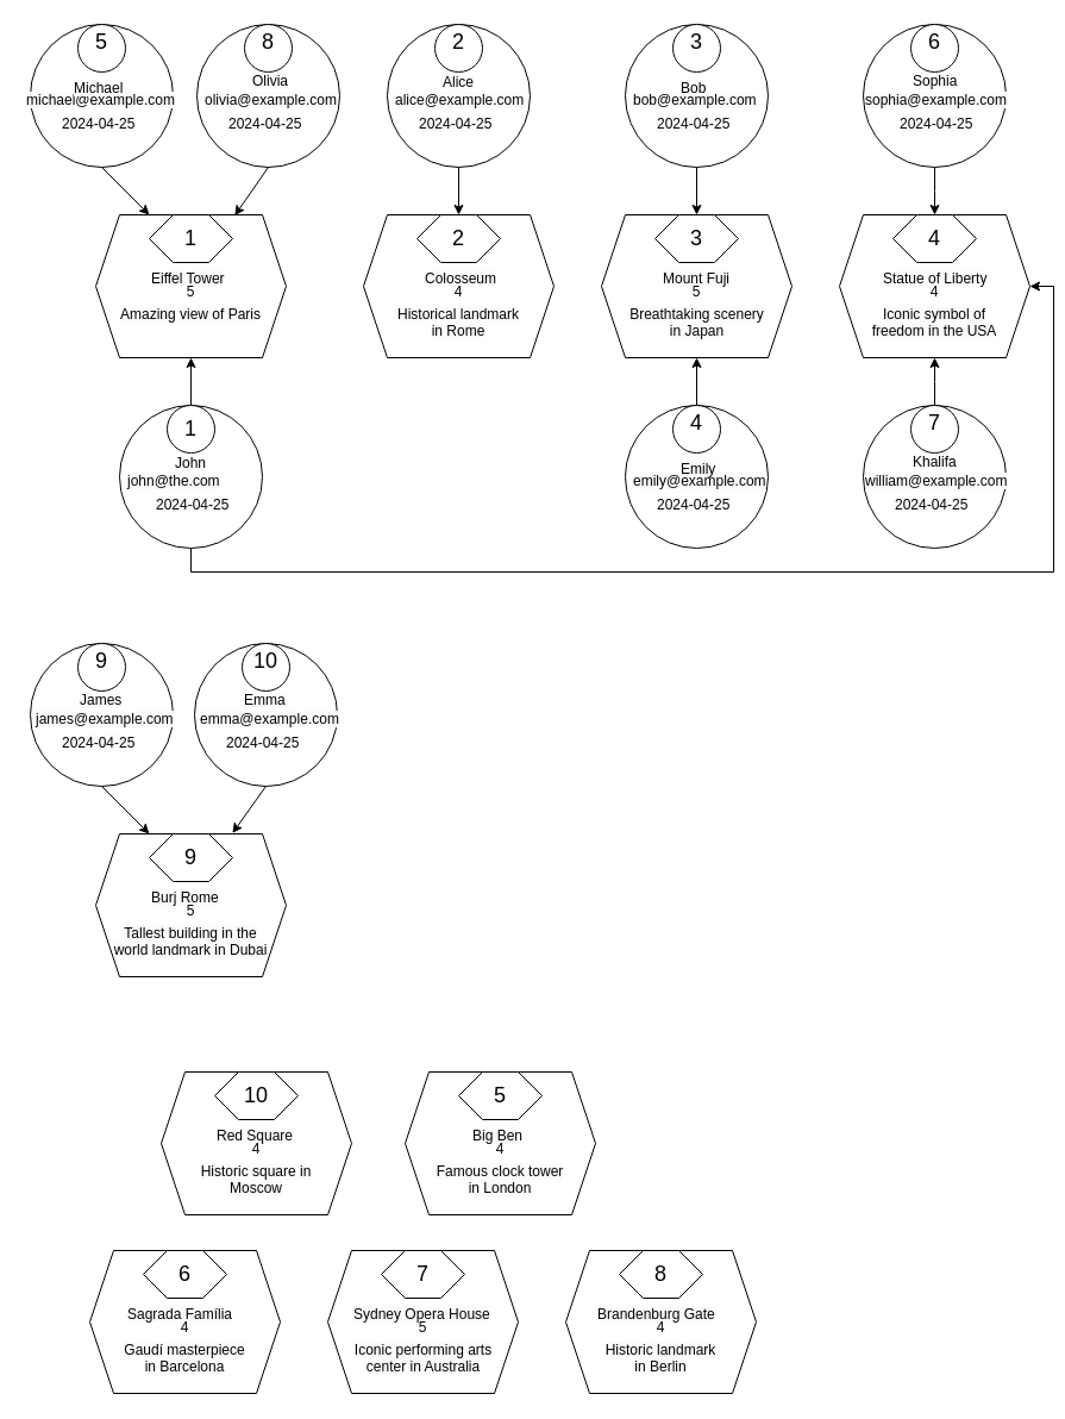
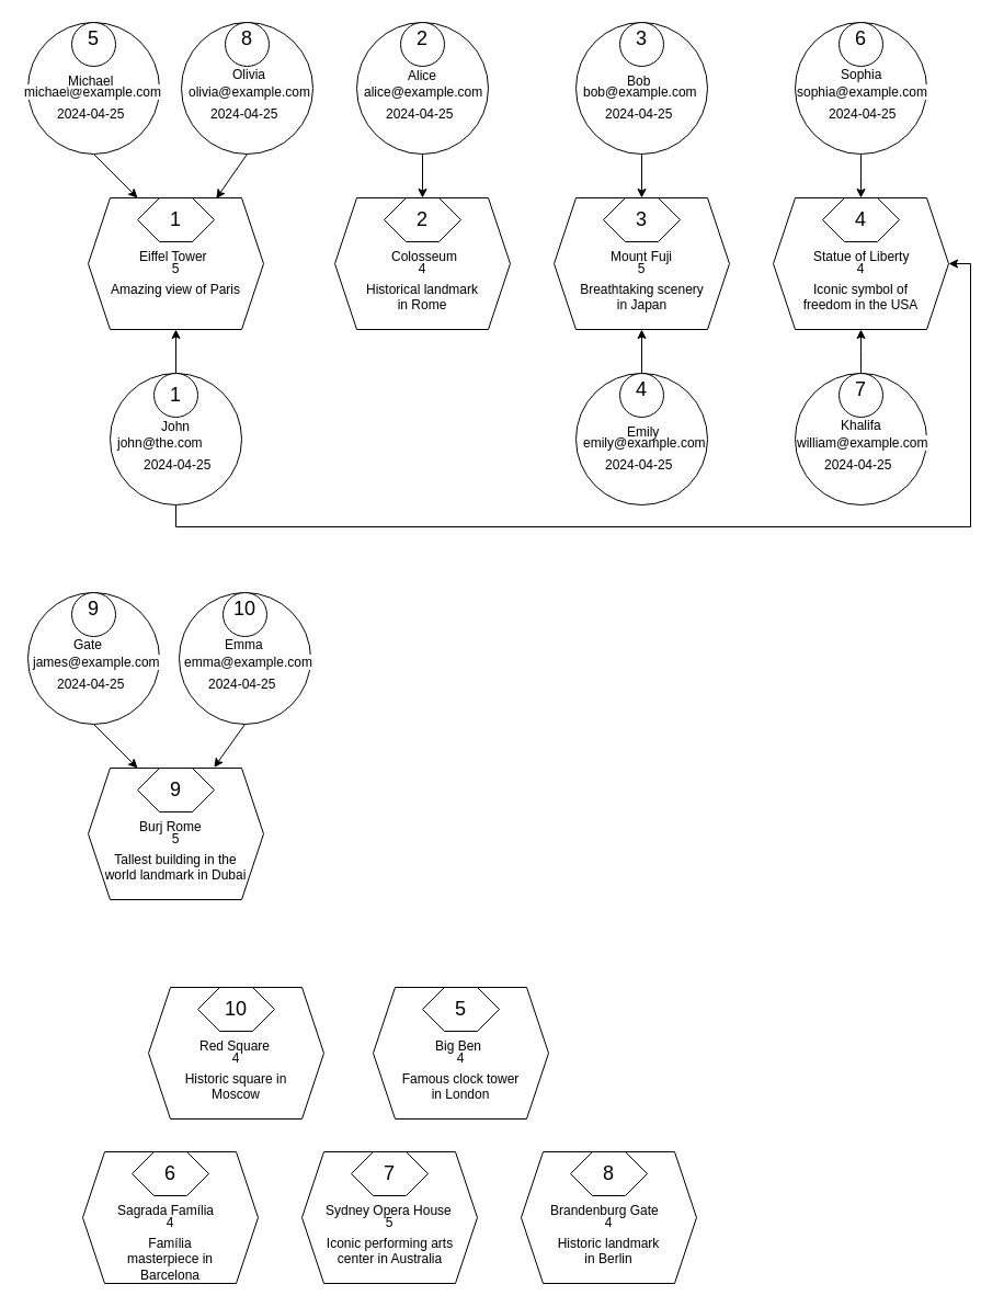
- <mxCell id="129" value="&lt;span style=&quot;color: rgb(0, 0, 0); font-family: Helvetica; font-size: 12px; font-style: normal; font-variant-ligatures: normal; font-variant-caps: normal; font-weight: 400; letter-spacing: normal; orphans: 2; text-align: left; text-indent: 0px; text-transform: none; widows: 2; word-spacing: 0px; -webkit-text-stroke-width: 0px; background-color: rgb(251, 251, 251); text-decoration-thickness: initial; text-decoration-style: initial; text-decoration-color: initial; float: none; display: inline !important;&quot;&gt;James&lt;/span&gt;" style="text;whiteSpace=wrap;html=1;" vertex="1" parent="1"><mxGeometry x="65" y="574" width="40" height="20" as="geometry" /></mxCell>
+ <mxCell id="129" value="&lt;span style=&quot;color: rgb(0, 0, 0); font-family: Helvetica; font-size: 12px; font-style: normal; font-variant-ligatures: normal; font-variant-caps: normal; font-weight: 400; letter-spacing: normal; orphans: 2; text-align: left; text-indent: 0px; text-transform: none; widows: 2; word-spacing: 0px; -webkit-text-stroke-width: 0px; background-color: rgb(251, 251, 251); text-decoration-thickness: initial; text-decoration-style: initial; text-decoration-color: initial; float: none; display: inline !important;&quot;&gt;Gate&lt;/span&gt;" style="text;whiteSpace=wrap;html=1;" vertex="1" parent="1"><mxGeometry x="65" y="574" width="40" height="20" as="geometry" /></mxCell>
- <mxCell id="57" value="&lt;span style=&quot;color: rgb(0, 0, 0); font-family: Helvetica; font-size: 12px; font-style: normal; font-variant-ligatures: normal; font-variant-caps: normal; font-weight: 400; letter-spacing: normal; orphans: 2; text-indent: 0px; text-transform: none; widows: 2; word-spacing: 0px; -webkit-text-stroke-width: 0px; background-color: rgb(251, 251, 251); text-decoration-thickness: initial; text-decoration-style: initial; text-decoration-color: initial; float: none; display: inline !important;&quot;&gt;Gaudí masterpiece in Barcelona&lt;/span&gt;" style="text;whiteSpace=wrap;html=1;align=center;" parent="1" vertex="1"><mxGeometry x="100" y="1120" width="110" height="40" as="geometry" /></mxCell>
+ <mxCell id="57" value="&lt;span style=&quot;color: rgb(0, 0, 0); font-family: Helvetica; font-size: 12px; font-style: normal; font-variant-ligatures: normal; font-variant-caps: normal; font-weight: 400; letter-spacing: normal; orphans: 2; text-indent: 0px; text-transform: none; widows: 2; word-spacing: 0px; -webkit-text-stroke-width: 0px; background-color: rgb(251, 251, 251); text-decoration-thickness: initial; text-decoration-style: initial; text-decoration-color: initial; float: none; display: inline !important;&quot;&gt;Família masterpiece in Barcelona&lt;/span&gt;" style="text;whiteSpace=wrap;html=1;align=center;" parent="1" vertex="1"><mxGeometry x="100" y="1120" width="110" height="40" as="geometry" /></mxCell>
